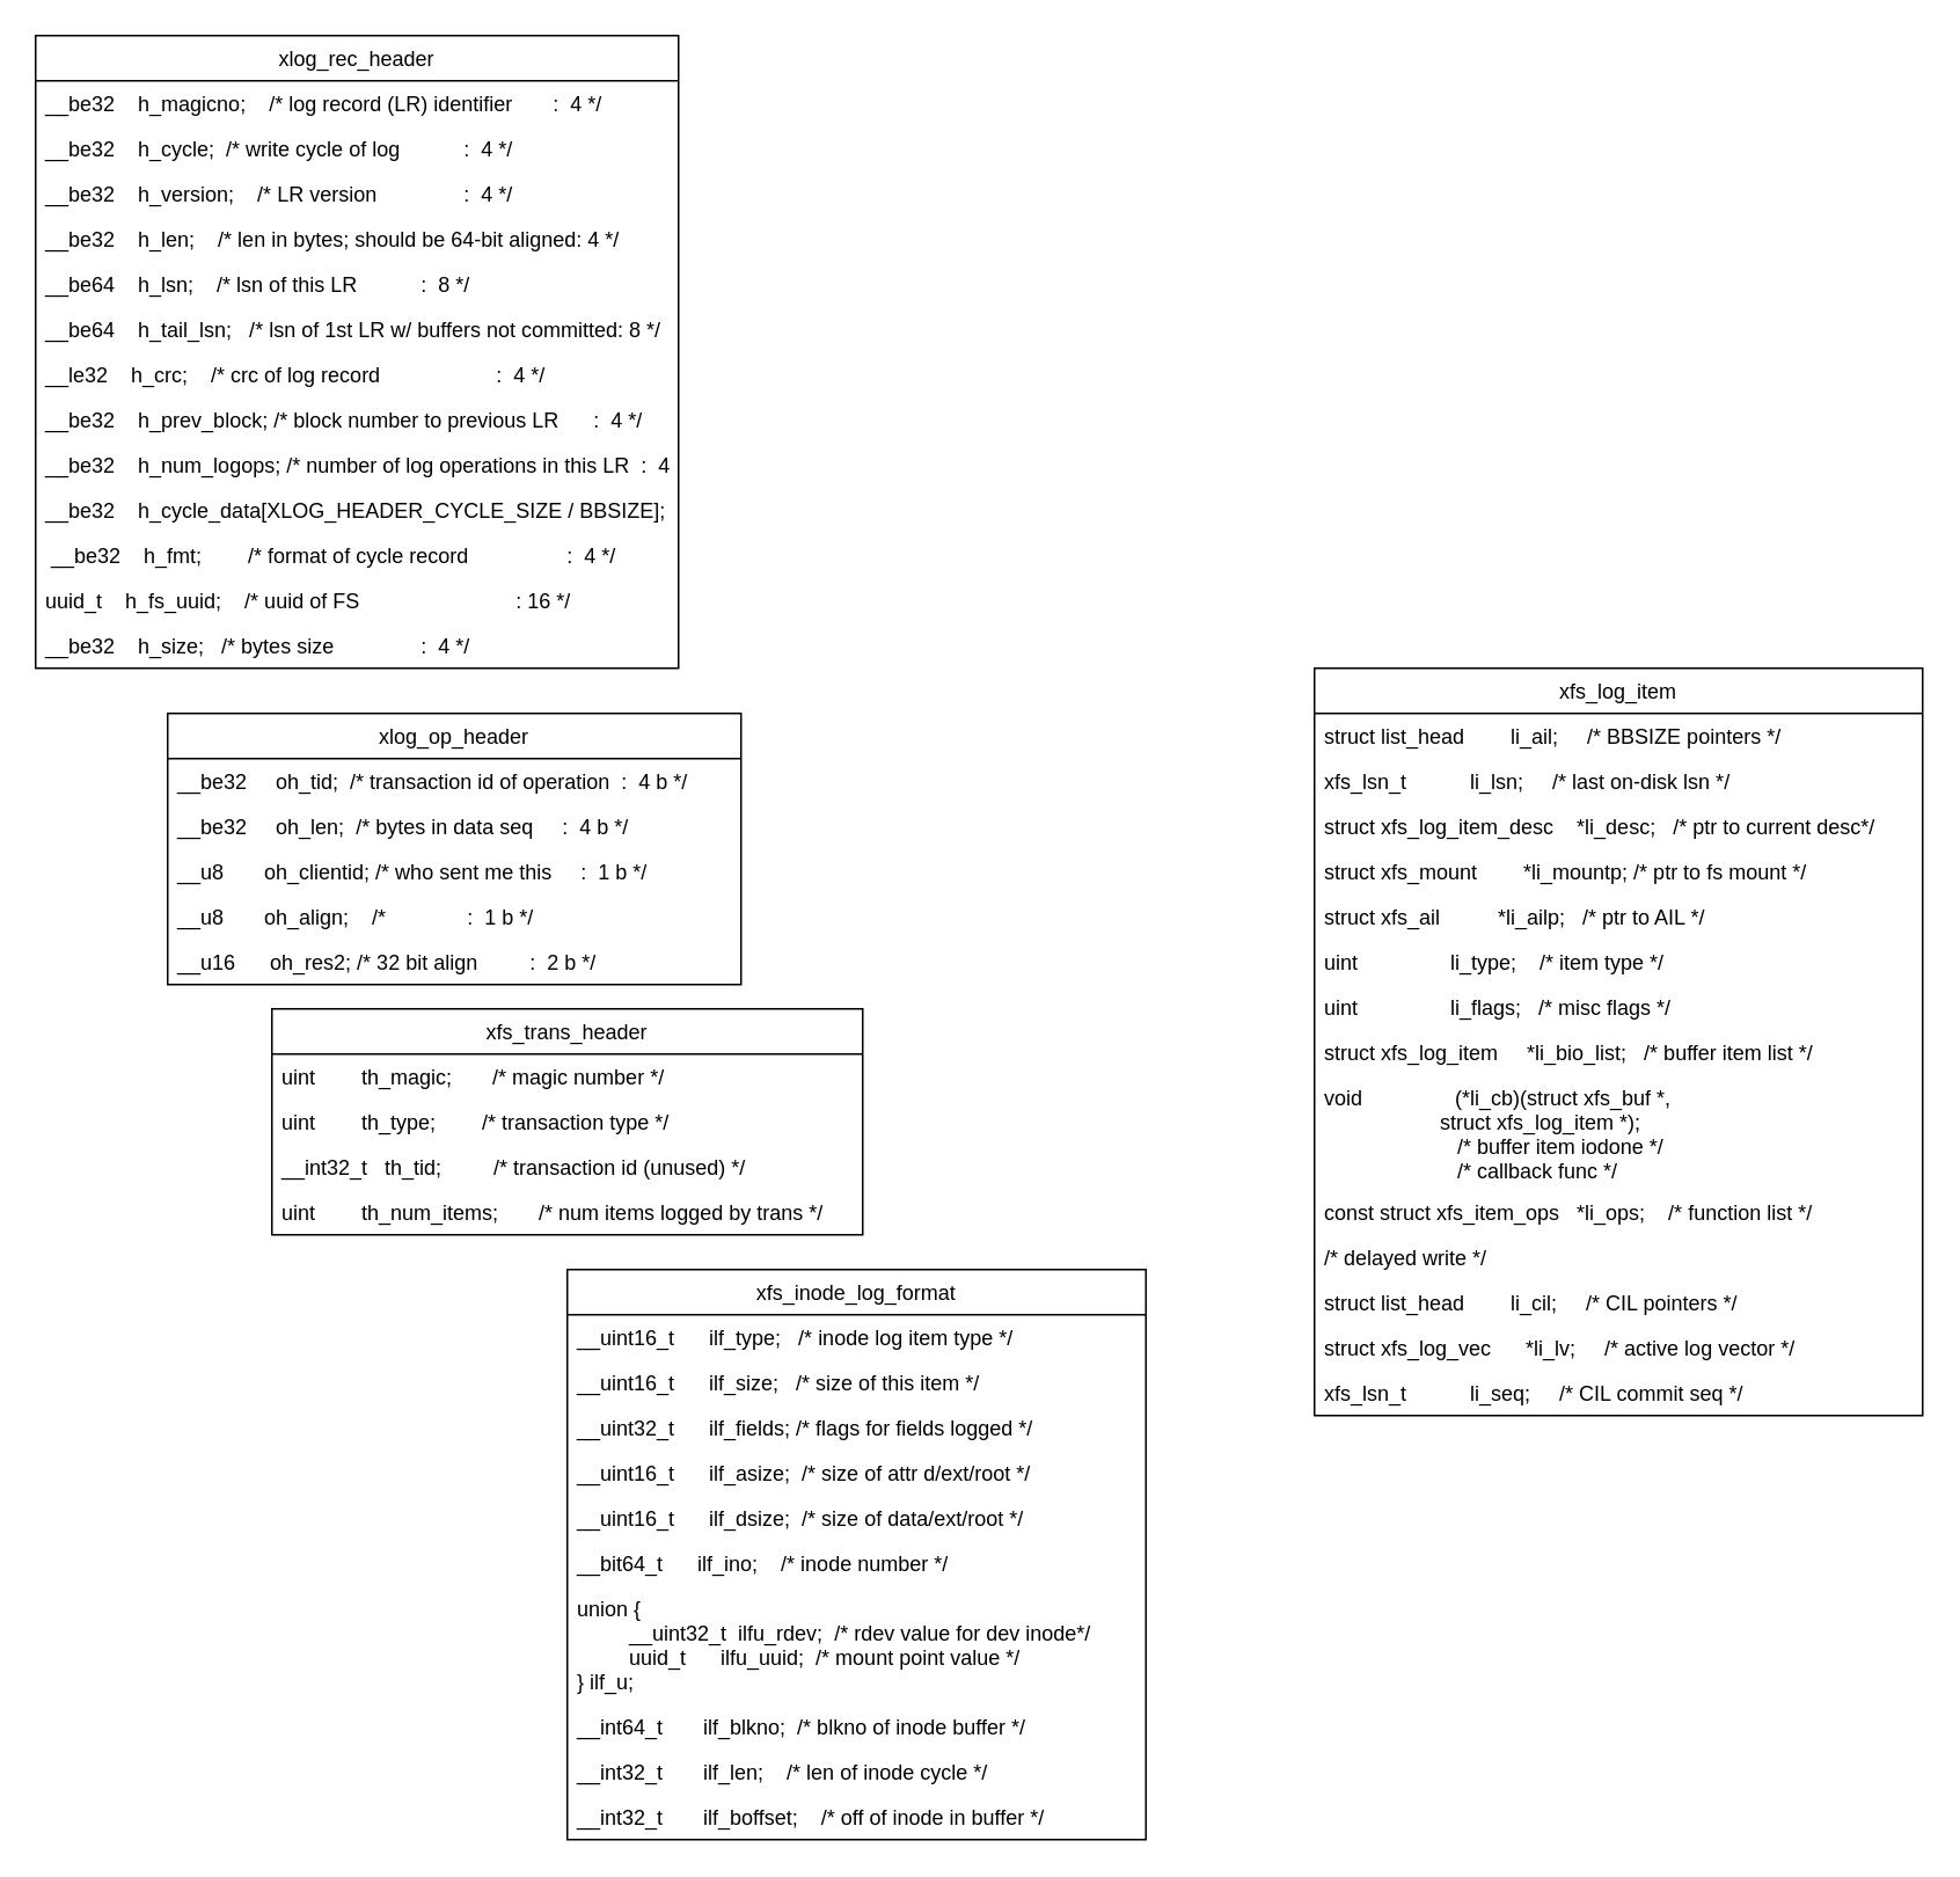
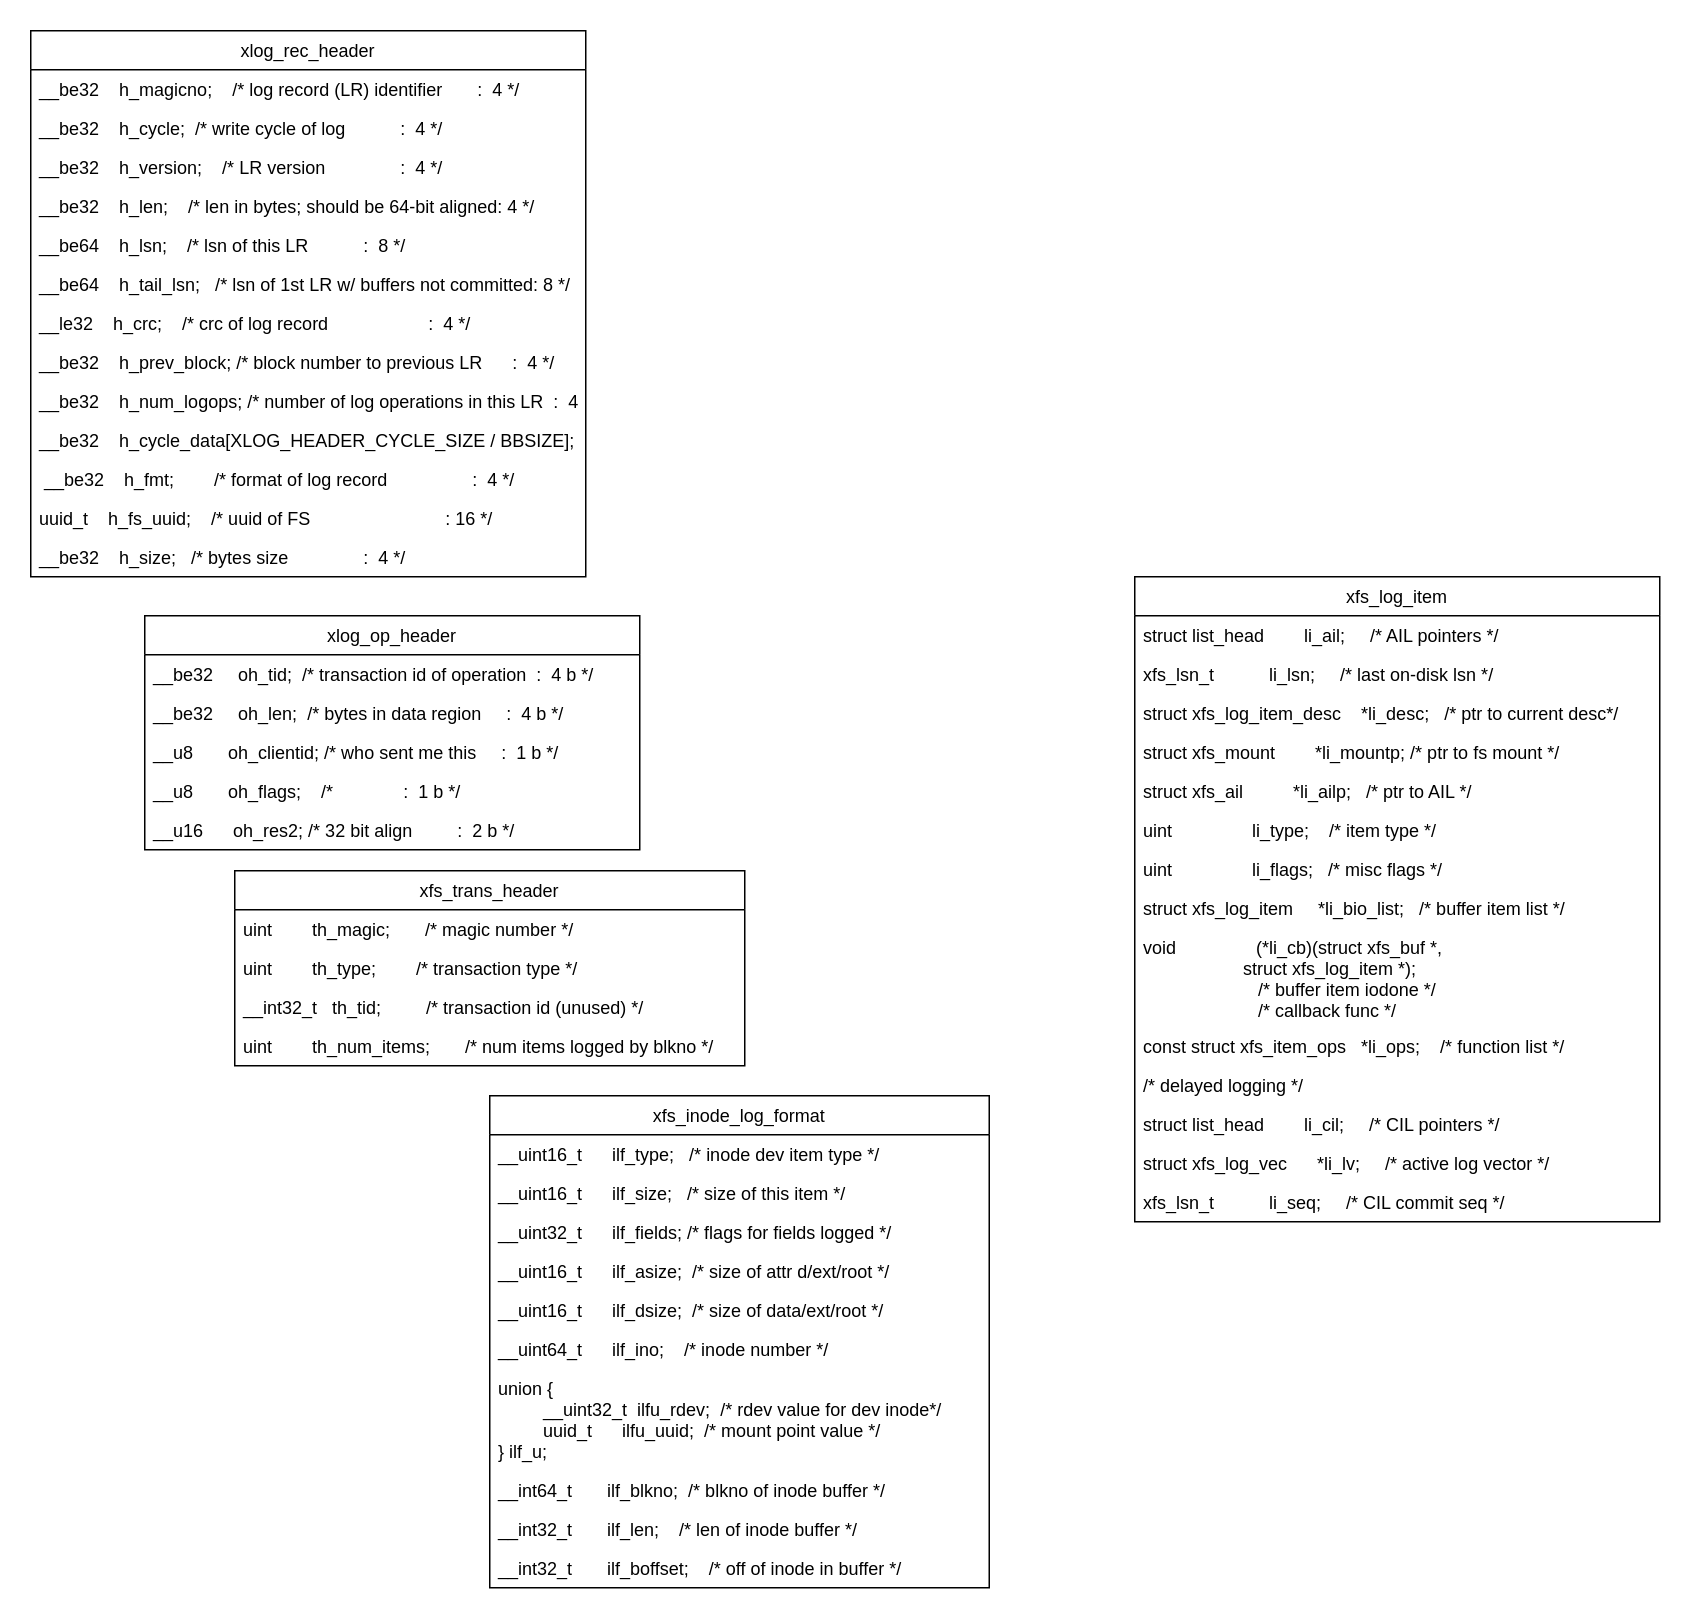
- <mxCell id="13" value=" __be32    h_fmt;        /* format of cycle record                 :  4 */" style="text;strokeColor=none;fillColor=none;align=left;verticalAlign=top;spacingLeft=4;spacingRight=4;overflow=hidden;rotatable=0;points=[[0,0.5],[1,0.5]];portConstraint=eastwest;" vertex="1" parent="2"><mxGeometry y="286" width="370" height="26" as="geometry" /></mxCell>
+ <mxCell id="13" value=" __be32    h_fmt;        /* format of log record                 :  4 */" style="text;strokeColor=none;fillColor=none;align=left;verticalAlign=top;spacingLeft=4;spacingRight=4;overflow=hidden;rotatable=0;points=[[0,0.5],[1,0.5]];portConstraint=eastwest;" vertex="1" parent="2"><mxGeometry y="286" width="370" height="26" as="geometry" /></mxCell>
- <mxCell id="39" value="struct list_head        li_ail;     /* BBSIZE pointers */" style="text;strokeColor=none;fillColor=none;align=left;verticalAlign=top;spacingLeft=4;spacingRight=4;overflow=hidden;rotatable=0;points=[[0,0.5],[1,0.5]];portConstraint=eastwest;" vertex="1" parent="38"><mxGeometry y="26" width="350" height="26" as="geometry" /></mxCell>
+ <mxCell id="39" value="struct list_head        li_ail;     /* AIL pointers */" style="text;strokeColor=none;fillColor=none;align=left;verticalAlign=top;spacingLeft=4;spacingRight=4;overflow=hidden;rotatable=0;points=[[0,0.5],[1,0.5]];portConstraint=eastwest;" vertex="1" parent="38"><mxGeometry y="26" width="350" height="26" as="geometry" /></mxCell>
- <mxCell id="18" value="__be32     oh_len;  /* bytes in data seq     :  4 b */" style="text;strokeColor=none;fillColor=none;align=left;verticalAlign=top;spacingLeft=4;spacingRight=4;overflow=hidden;rotatable=0;points=[[0,0.5],[1,0.5]];portConstraint=eastwest;" vertex="1" parent="16"><mxGeometry y="52" width="330" height="26" as="geometry" /></mxCell>
+ <mxCell id="18" value="__be32     oh_len;  /* bytes in data region     :  4 b */" style="text;strokeColor=none;fillColor=none;align=left;verticalAlign=top;spacingLeft=4;spacingRight=4;overflow=hidden;rotatable=0;points=[[0,0.5],[1,0.5]];portConstraint=eastwest;" vertex="1" parent="16"><mxGeometry y="52" width="330" height="26" as="geometry" /></mxCell>
- <mxCell id="20" value="__u8       oh_align;    /*              :  1 b */" style="text;strokeColor=none;fillColor=none;align=left;verticalAlign=top;spacingLeft=4;spacingRight=4;overflow=hidden;rotatable=0;points=[[0,0.5],[1,0.5]];portConstraint=eastwest;" vertex="1" parent="16"><mxGeometry y="104" width="330" height="26" as="geometry" /></mxCell>
+ <mxCell id="20" value="__u8       oh_flags;    /*              :  1 b */" style="text;strokeColor=none;fillColor=none;align=left;verticalAlign=top;spacingLeft=4;spacingRight=4;overflow=hidden;rotatable=0;points=[[0,0.5],[1,0.5]];portConstraint=eastwest;" vertex="1" parent="16"><mxGeometry y="104" width="330" height="26" as="geometry" /></mxCell>
- <mxCell id="26" value="uint        th_num_items;       /* num items logged by trans */" style="text;strokeColor=none;fillColor=none;align=left;verticalAlign=top;spacingLeft=4;spacingRight=4;overflow=hidden;rotatable=0;points=[[0,0.5],[1,0.5]];portConstraint=eastwest;" vertex="1" parent="22"><mxGeometry y="104" width="340" height="26" as="geometry" /></mxCell>
+ <mxCell id="26" value="uint        th_num_items;       /* num items logged by blkno */" style="text;strokeColor=none;fillColor=none;align=left;verticalAlign=top;spacingLeft=4;spacingRight=4;overflow=hidden;rotatable=0;points=[[0,0.5],[1,0.5]];portConstraint=eastwest;" vertex="1" parent="22"><mxGeometry y="104" width="340" height="26" as="geometry" /></mxCell>
- <mxCell id="49" value="/* delayed write */" style="text;strokeColor=none;fillColor=none;align=left;verticalAlign=top;spacingLeft=4;spacingRight=4;overflow=hidden;rotatable=0;points=[[0,0.5],[1,0.5]];portConstraint=eastwest;" vertex="1" parent="38"><mxGeometry y="326" width="350" height="26" as="geometry" /></mxCell>
+ <mxCell id="49" value="/* delayed logging */" style="text;strokeColor=none;fillColor=none;align=left;verticalAlign=top;spacingLeft=4;spacingRight=4;overflow=hidden;rotatable=0;points=[[0,0.5],[1,0.5]];portConstraint=eastwest;" vertex="1" parent="38"><mxGeometry y="326" width="350" height="26" as="geometry" /></mxCell>
- <mxCell id="28" value="__uint16_t      ilf_type;   /* inode log item type */" style="text;strokeColor=none;fillColor=none;align=left;verticalAlign=top;spacingLeft=4;spacingRight=4;overflow=hidden;rotatable=0;points=[[0,0.5],[1,0.5]];portConstraint=eastwest;" vertex="1" parent="27"><mxGeometry y="26" width="333" height="26" as="geometry" /></mxCell>
+ <mxCell id="28" value="__uint16_t      ilf_type;   /* inode dev item type */" style="text;strokeColor=none;fillColor=none;align=left;verticalAlign=top;spacingLeft=4;spacingRight=4;overflow=hidden;rotatable=0;points=[[0,0.5],[1,0.5]];portConstraint=eastwest;" vertex="1" parent="27"><mxGeometry y="26" width="333" height="26" as="geometry" /></mxCell>
- <mxCell id="33" value="__bit64_t      ilf_ino;    /* inode number */" style="text;strokeColor=none;fillColor=none;align=left;verticalAlign=top;spacingLeft=4;spacingRight=4;overflow=hidden;rotatable=0;points=[[0,0.5],[1,0.5]];portConstraint=eastwest;" vertex="1" parent="27"><mxGeometry y="156" width="333" height="26" as="geometry" /></mxCell>
+ <mxCell id="33" value="__uint64_t      ilf_ino;    /* inode number */" style="text;strokeColor=none;fillColor=none;align=left;verticalAlign=top;spacingLeft=4;spacingRight=4;overflow=hidden;rotatable=0;points=[[0,0.5],[1,0.5]];portConstraint=eastwest;" vertex="1" parent="27"><mxGeometry y="156" width="333" height="26" as="geometry" /></mxCell>
- <mxCell id="36" value="__int32_t       ilf_len;    /* len of inode cycle */" style="text;strokeColor=none;fillColor=none;align=left;verticalAlign=top;spacingLeft=4;spacingRight=4;overflow=hidden;rotatable=0;points=[[0,0.5],[1,0.5]];portConstraint=eastwest;" vertex="1" parent="27"><mxGeometry y="276" width="333" height="26" as="geometry" /></mxCell>
+ <mxCell id="36" value="__int32_t       ilf_len;    /* len of inode buffer */" style="text;strokeColor=none;fillColor=none;align=left;verticalAlign=top;spacingLeft=4;spacingRight=4;overflow=hidden;rotatable=0;points=[[0,0.5],[1,0.5]];portConstraint=eastwest;" vertex="1" parent="27"><mxGeometry y="276" width="333" height="26" as="geometry" /></mxCell>
